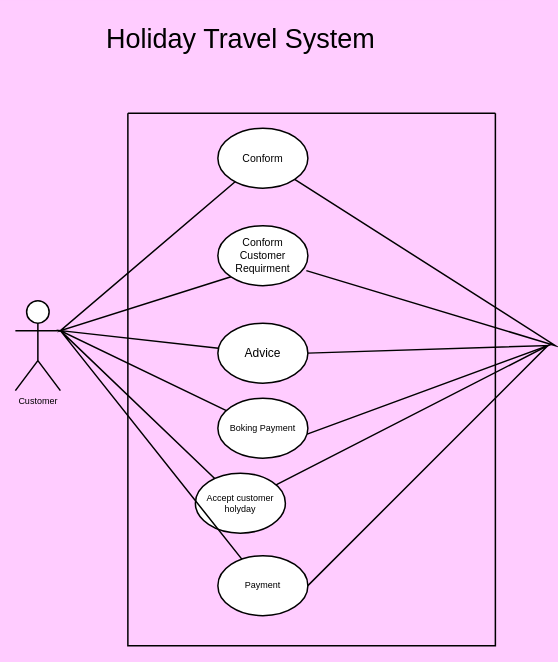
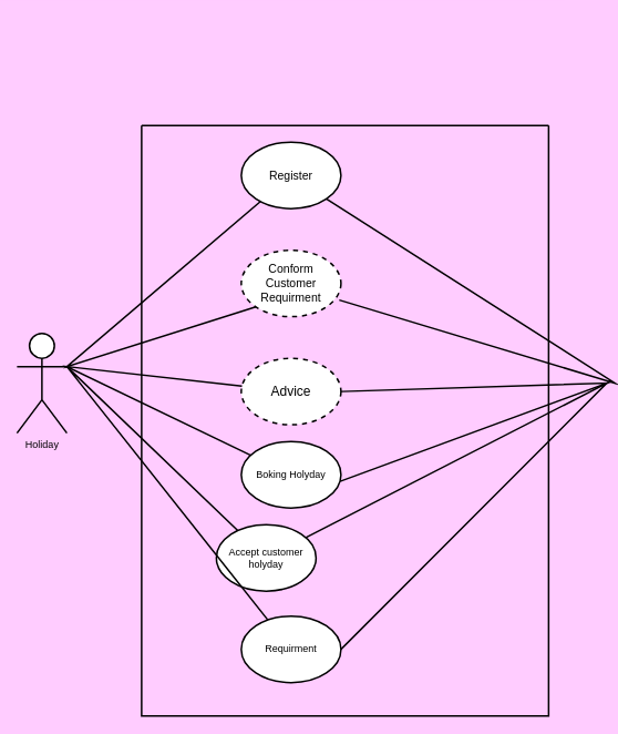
- <mxCell id="16" value="&lt;font style=&quot;font-size: 36px;&quot;&gt;Holiday Travel System&lt;/font&gt;" style="text;html=1;align=center;verticalAlign=middle;resizable=0;points=[];autosize=1;strokeColor=none;fillColor=none;fontSize=14;strokeWidth=2;" parent="1" vertex="1"><mxGeometry x="130" y="20" width="380" height="60" as="geometry" /></mxCell>
- <mxCell id="3" value="&lt;font style=&quot;font-size: 14px;&quot;&gt;Conform&lt;/font&gt;" style="ellipse;whiteSpace=wrap;html=1;strokeWidth=2;" parent="2" vertex="1"><mxGeometry x="120" y="20" width="120" height="80" as="geometry" /></mxCell>
+ <mxCell id="3" value="&lt;font style=&quot;font-size: 14px;&quot;&gt;Register&lt;/font&gt;" style="ellipse;whiteSpace=wrap;html=1;strokeWidth=2;" parent="2" vertex="1"><mxGeometry x="120" y="20" width="120" height="80" as="geometry" /></mxCell>
- <mxCell id="4" value="&lt;font style=&quot;font-size: 14px;&quot;&gt;Conform Customer Requirment&lt;/font&gt;" style="ellipse;whiteSpace=wrap;html=1;strokeWidth=2;" parent="2" vertex="1"><mxGeometry x="120" y="150" width="120" height="80" as="geometry" /></mxCell>
+ <mxCell id="4" value="&lt;font style=&quot;font-size: 14px;&quot;&gt;Conform Customer Requirment&lt;/font&gt;" style="ellipse;whiteSpace=wrap;html=1;strokeWidth=2;dashed=1;" parent="2" vertex="1"><mxGeometry x="120" y="150" width="120" height="80" as="geometry" /></mxCell>
- <mxCell id="7" value="&lt;font size=&quot;3&quot;&gt;Advice&lt;/font&gt;" style="ellipse;whiteSpace=wrap;html=1;strokeWidth=2;" parent="2" vertex="1"><mxGeometry x="120" y="280" width="120" height="80" as="geometry" /></mxCell>
+ <mxCell id="7" value="&lt;font size=&quot;3&quot;&gt;Advice&lt;/font&gt;" style="ellipse;whiteSpace=wrap;html=1;strokeWidth=2;dashed=1;" parent="2" vertex="1"><mxGeometry x="120" y="280" width="120" height="80" as="geometry" /></mxCell>
- <mxCell id="15" value="Customer" style="shape=umlActor;verticalLabelPosition=bottom;verticalAlign=top;html=1;outlineConnect=0;strokeWidth=2;" parent="1" vertex="1"><mxGeometry x="20" y="400" width="60" height="120" as="geometry" /></mxCell>
+ <mxCell id="15" value="Holiday" style="shape=umlActor;verticalLabelPosition=bottom;verticalAlign=top;html=1;outlineConnect=0;strokeWidth=2;" parent="1" vertex="1"><mxGeometry x="20" y="400" width="60" height="120" as="geometry" /></mxCell>
- <mxCell id="6" value="Boking Payment" style="ellipse;whiteSpace=wrap;html=1;strokeWidth=2;" parent="2" vertex="1"><mxGeometry x="120" y="380" width="120" height="80" as="geometry" /></mxCell>
+ <mxCell id="6" value="Boking Holyday" style="ellipse;whiteSpace=wrap;html=1;strokeWidth=2;" parent="2" vertex="1"><mxGeometry x="120" y="380" width="120" height="80" as="geometry" /></mxCell>
- <mxCell id="10" value="Payment" style="ellipse;whiteSpace=wrap;html=1;strokeWidth=2;" parent="2" vertex="1"><mxGeometry x="120" y="590" width="120" height="80" as="geometry" /></mxCell>
+ <mxCell id="10" value="Requirment" style="ellipse;whiteSpace=wrap;html=1;strokeWidth=2;" parent="2" vertex="1"><mxGeometry x="120" y="590" width="120" height="80" as="geometry" /></mxCell>
